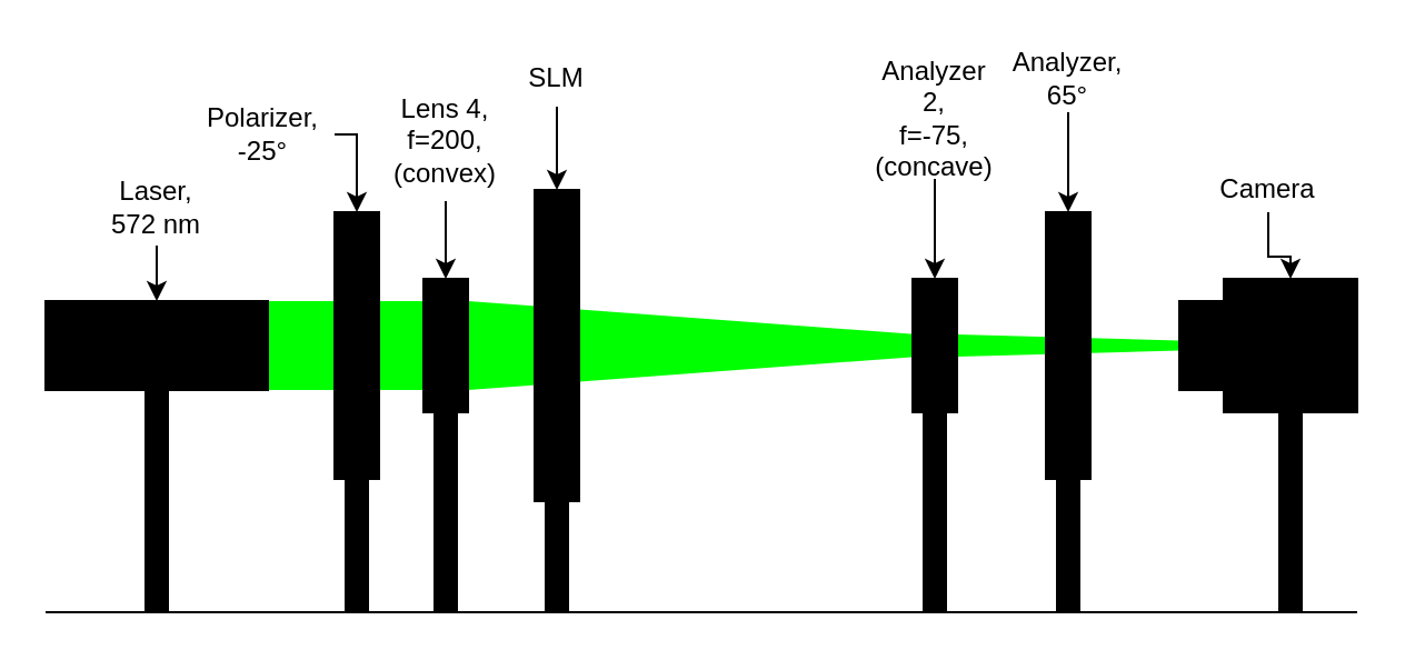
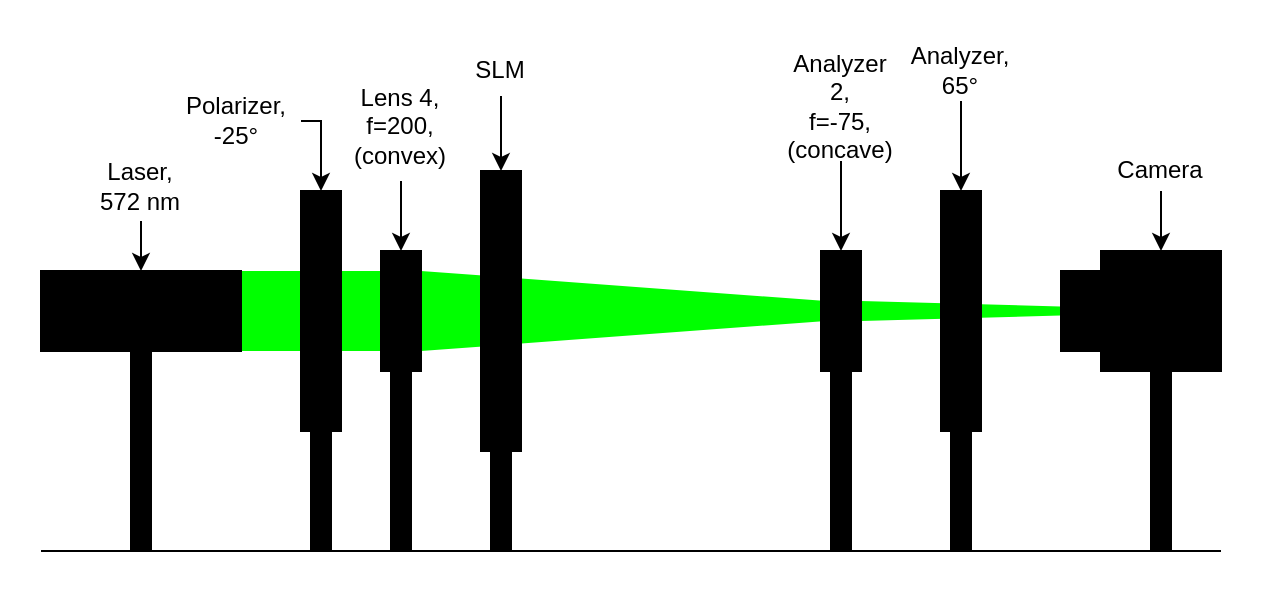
- <mxCell id="34" value="Camera" style="text;html=1;strokeColor=none;fillColor=none;align=center;verticalAlign=middle;whiteSpace=wrap;rounded=0;" parent="1" vertex="1"><mxGeometry x="540" y="75" width="60" height="20" as="geometry" /></mxCell>
+ <mxCell id="34" value="Camera" style="text;html=1;strokeColor=none;fillColor=none;align=center;verticalAlign=middle;whiteSpace=wrap;rounded=0;" parent="1" vertex="1"><mxGeometry x="550" y="75" width="60" height="20" as="geometry" /></mxCell>
